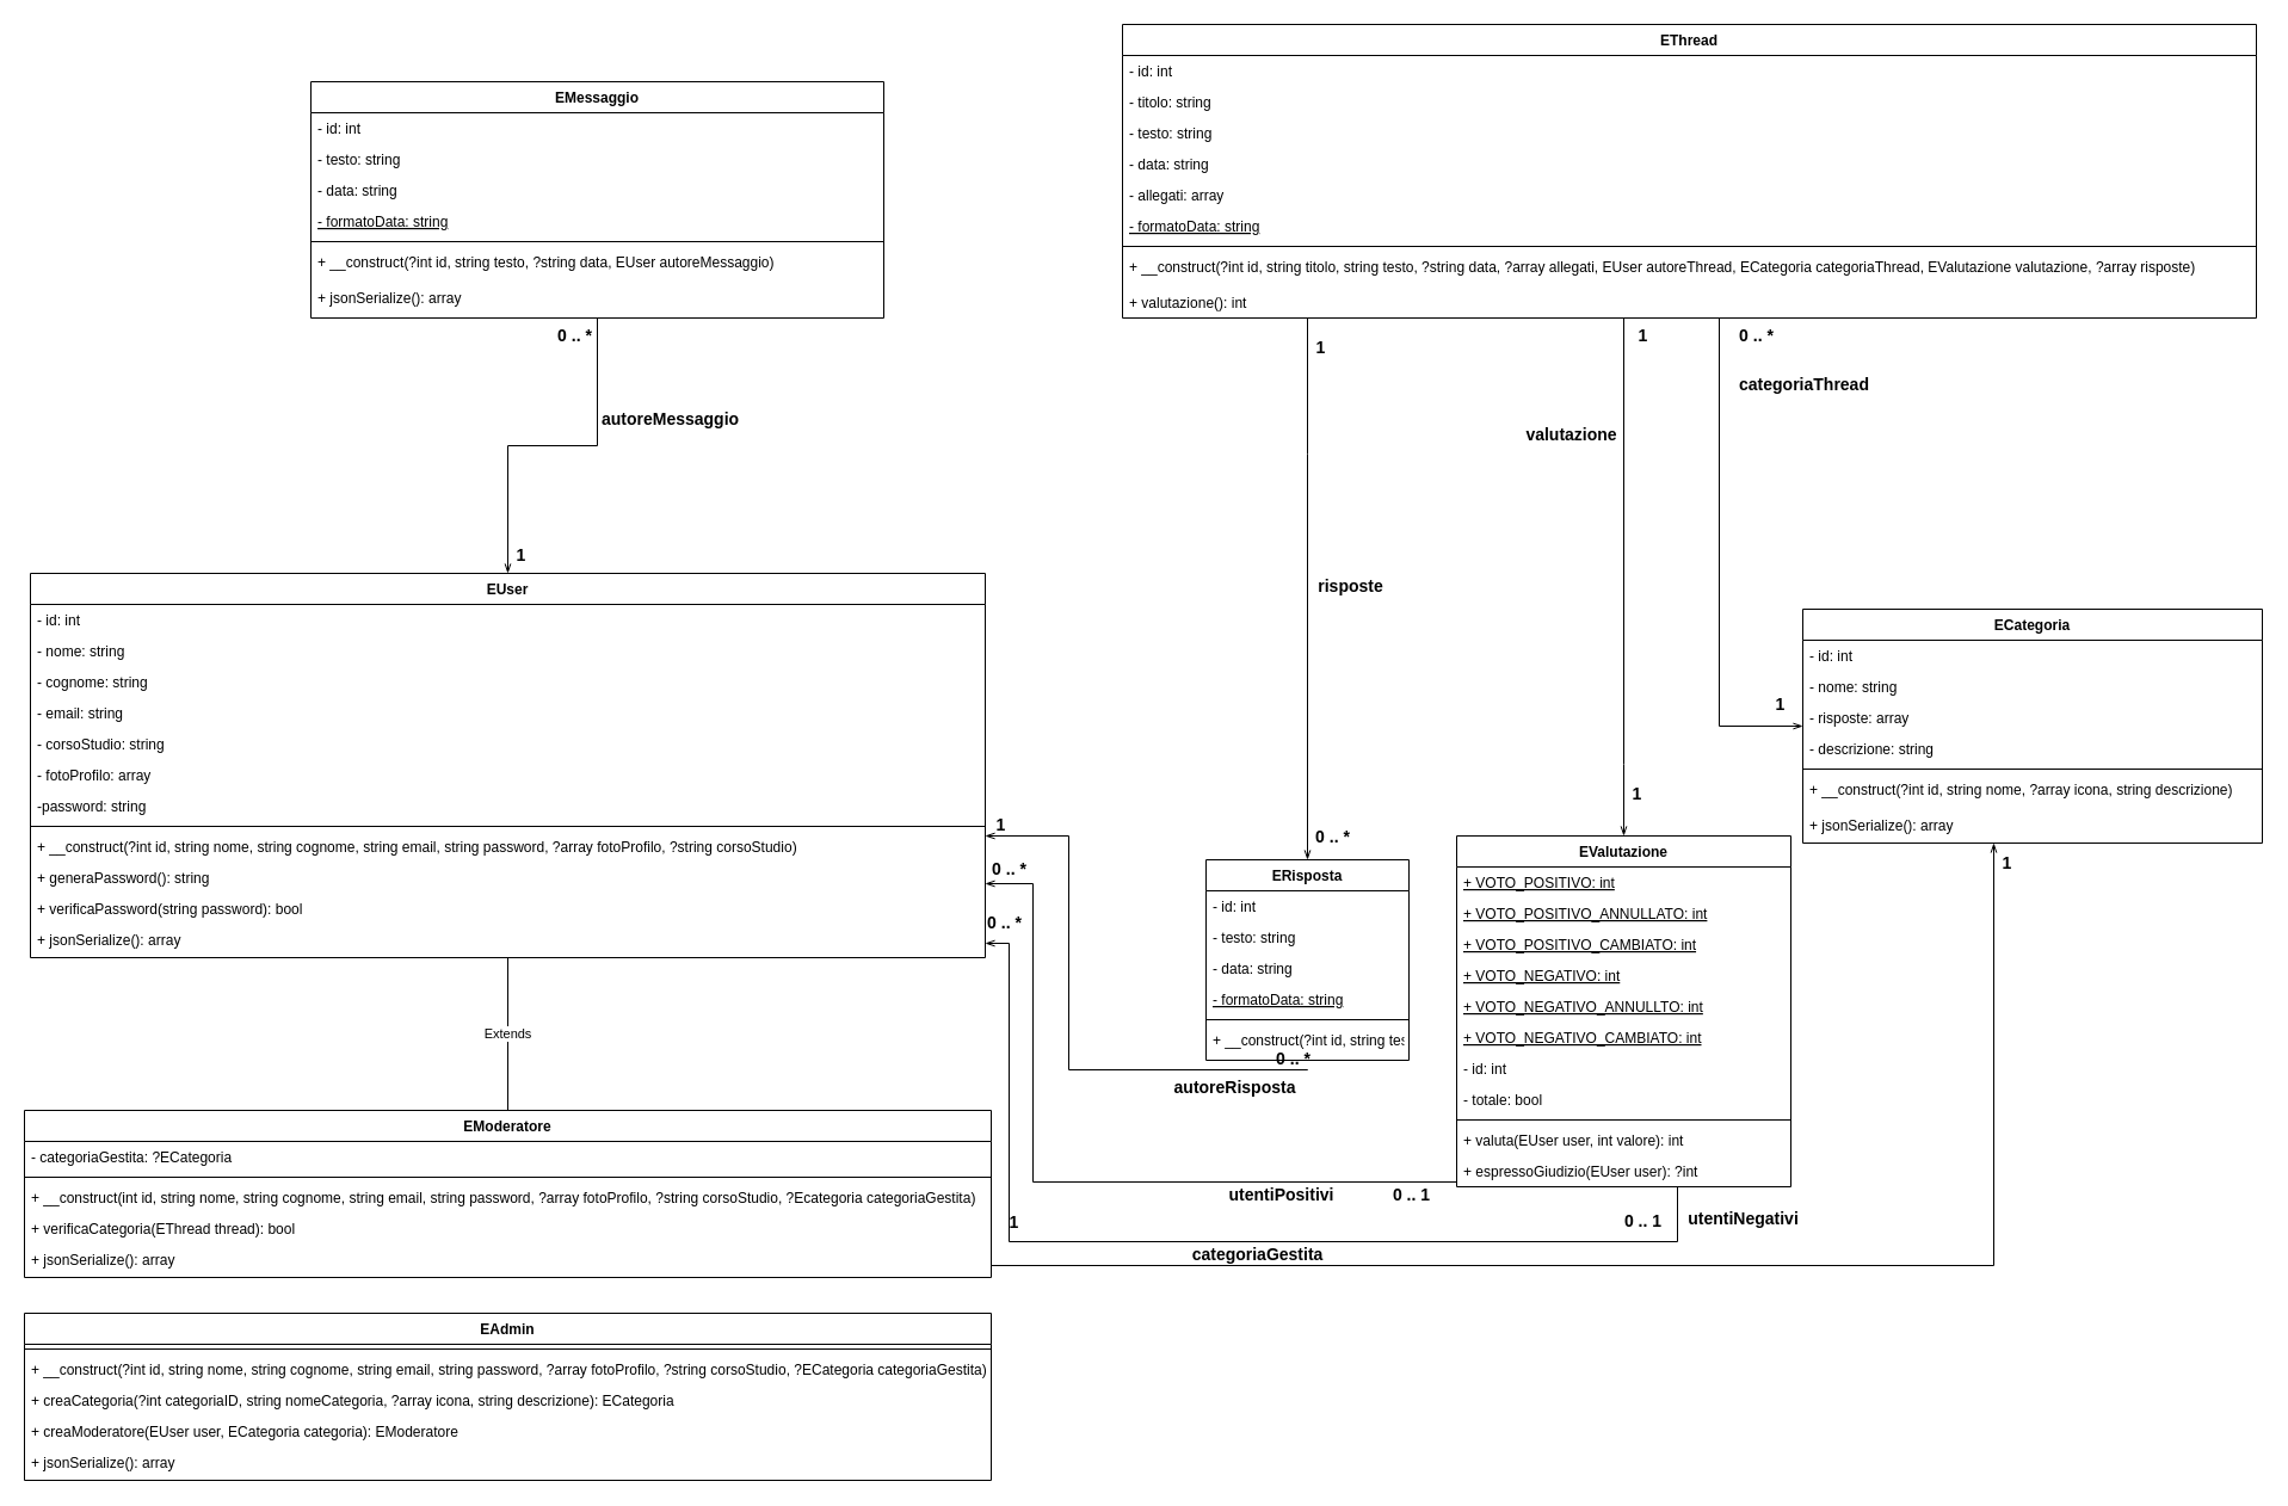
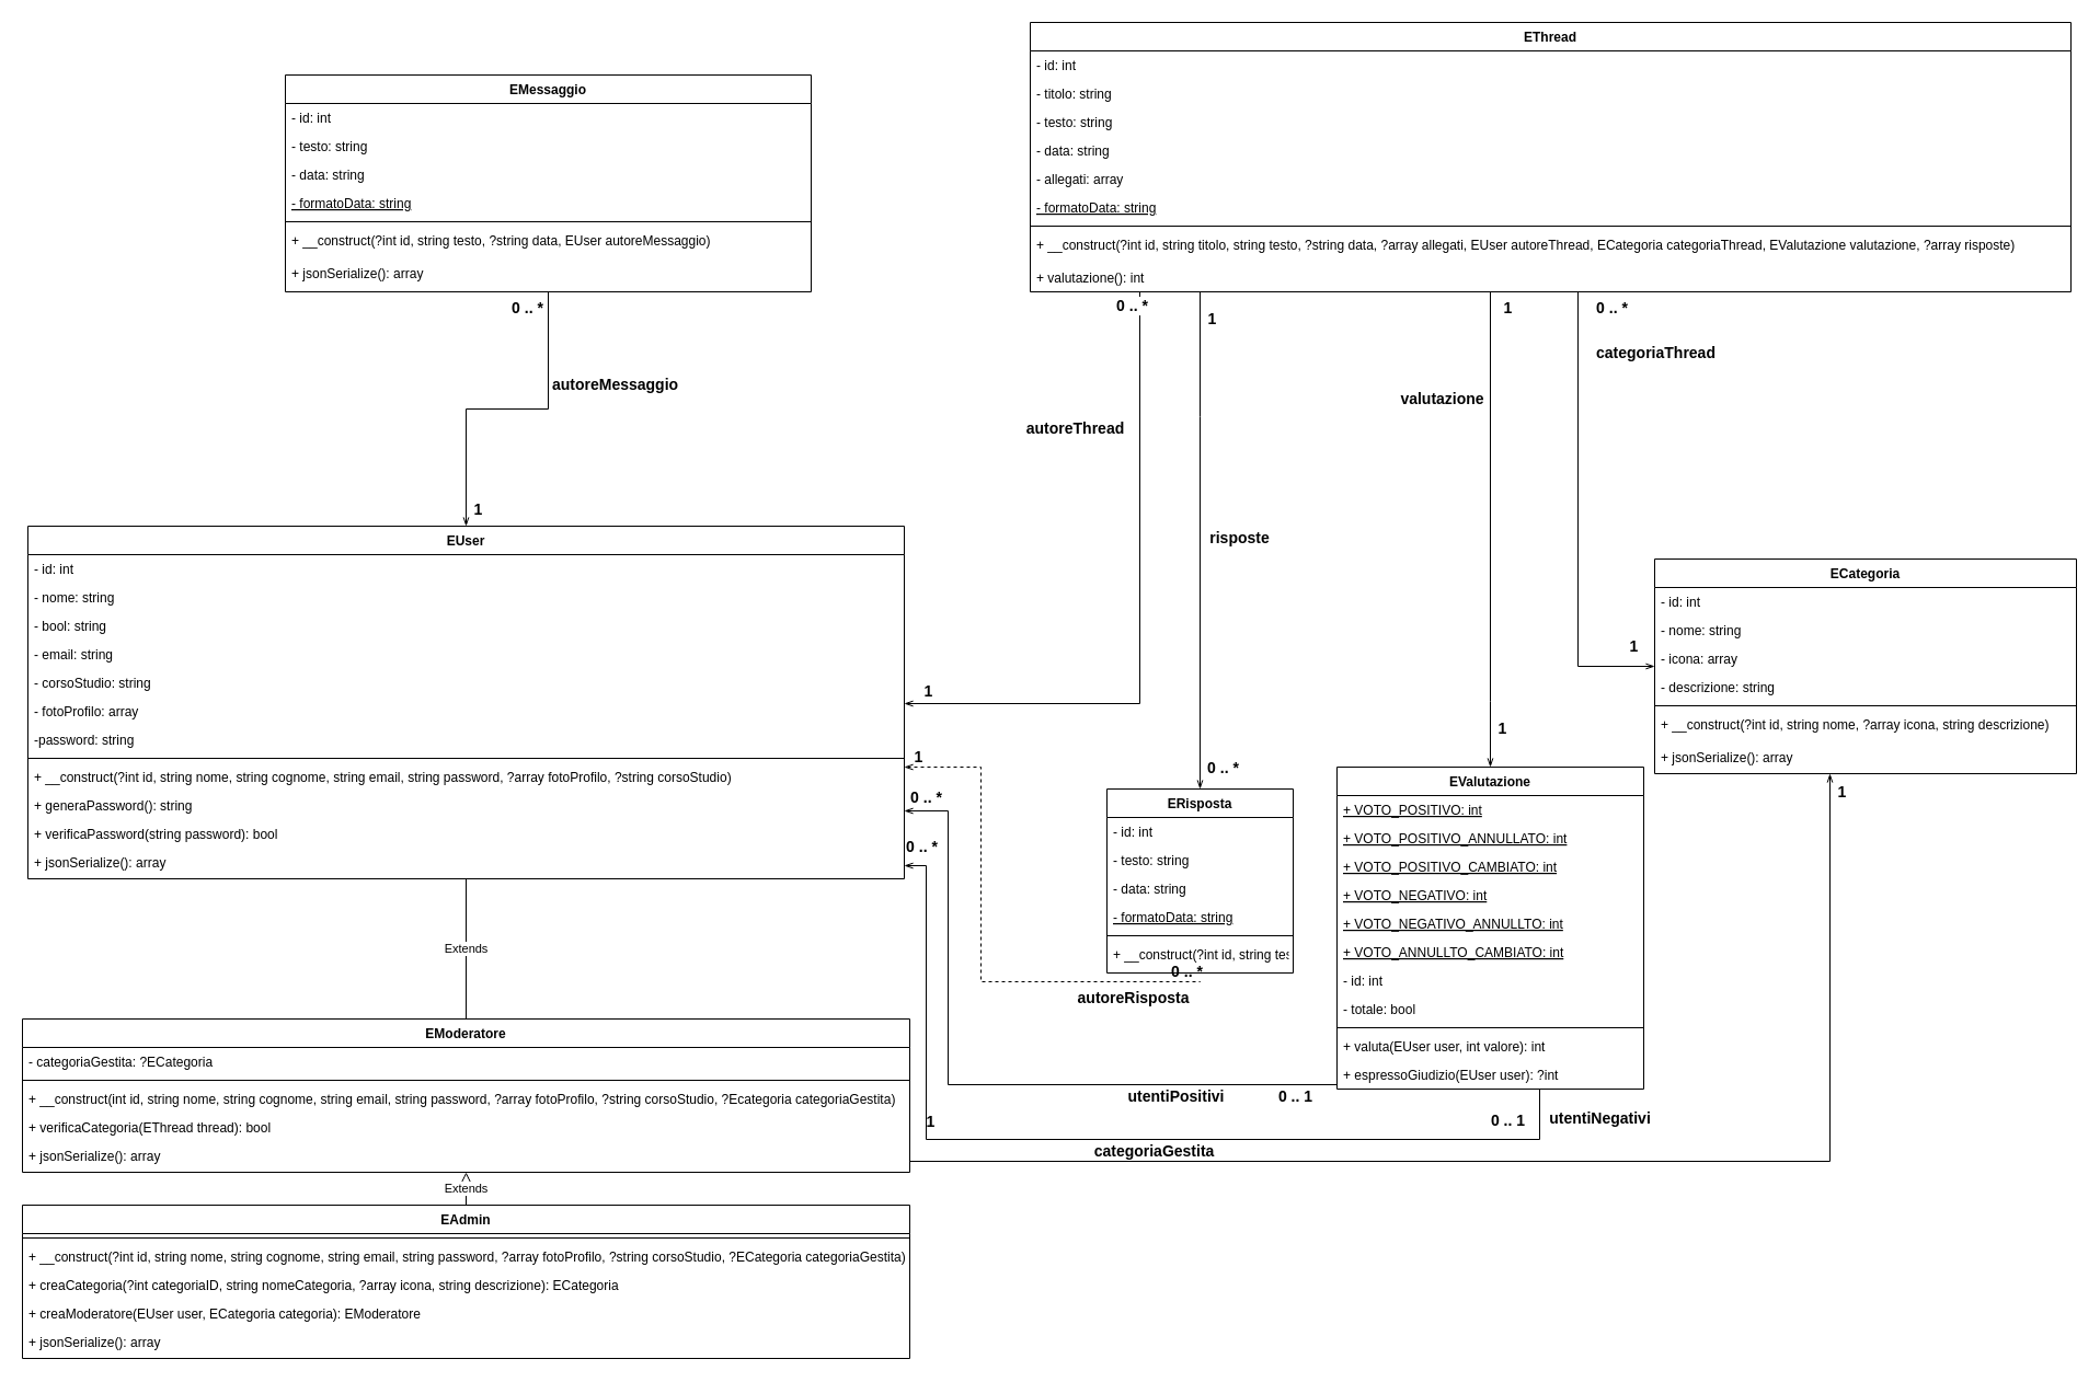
+ <mxCell id="27" style="edgeStyle=orthogonalEdgeStyle;rounded=0;orthogonalLoop=1;jettySize=auto;html=1;startArrow=none;startFill=0;endArrow=openThin;endFill=0;" parent="1" source="43" target="2" edge="1"><mxGeometry relative="1" as="geometry"><Array as="points"><mxPoint x="1040" y="642" /></Array></mxGeometry></mxCell>
+ <mxCell id="28" value="&lt;b&gt;&lt;font style=&quot;font-size: 14px&quot;&gt;0 .. *&lt;/font&gt;&lt;/b&gt;" style="edgeLabel;html=1;align=center;verticalAlign=middle;resizable=0;points=[];" parent="27" vertex="1" connectable="0"><mxGeometry x="-0.914" relative="1" as="geometry"><mxPoint x="-8" y="-13" as="offset" /></mxGeometry></mxCell>
+ <mxCell id="29" value="&lt;b&gt;&lt;font style=&quot;font-size: 14px&quot;&gt;1&lt;/font&gt;&lt;/b&gt;" style="edgeLabel;html=1;align=center;verticalAlign=middle;resizable=0;points=[];" parent="27" vertex="1" connectable="0"><mxGeometry x="0.929" y="-1" relative="1" as="geometry"><mxPoint y="-11" as="offset" /></mxGeometry></mxCell>
+ <mxCell id="30" value="&lt;font style=&quot;font-size: 14px&quot;&gt;&lt;b&gt;autoreThread&lt;/b&gt;&lt;/font&gt;" style="edgeLabel;html=1;align=center;verticalAlign=middle;resizable=0;points=[];" parent="27" vertex="1" connectable="0"><mxGeometry x="-0.35" y="1" relative="1" as="geometry"><mxPoint x="-61" y="-68" as="offset" /></mxGeometry></mxCell>
- <mxCell id="5" value="- cognome: string" style="text;align=left;verticalAlign=top;spacingLeft=4;spacingRight=4;overflow=hidden;rotatable=0;points=[[0,0.5],[1,0.5]];portConstraint=eastwest;" parent="2" vertex="1"><mxGeometry y="78" width="800" height="26" as="geometry" /></mxCell>
+ <mxCell id="5" value="- bool: string" style="text;align=left;verticalAlign=top;spacingLeft=4;spacingRight=4;overflow=hidden;rotatable=0;points=[[0,0.5],[1,0.5]];portConstraint=eastwest;" parent="2" vertex="1"><mxGeometry y="78" width="800" height="26" as="geometry" /></mxCell>
- <mxCell id="56" value="- risposte: array" style="text;align=left;verticalAlign=top;spacingLeft=4;spacingRight=4;overflow=hidden;rotatable=0;points=[[0,0.5],[1,0.5]];portConstraint=eastwest;" parent="53" vertex="1"><mxGeometry y="78" width="385" height="26" as="geometry" /></mxCell>
+ <mxCell id="56" value="- icona: array" style="text;align=left;verticalAlign=top;spacingLeft=4;spacingRight=4;overflow=hidden;rotatable=0;points=[[0,0.5],[1,0.5]];portConstraint=eastwest;" parent="53" vertex="1"><mxGeometry y="78" width="385" height="26" as="geometry" /></mxCell>
- <mxCell id="74" style="edgeStyle=orthogonalEdgeStyle;rounded=0;orthogonalLoop=1;jettySize=auto;html=1;startArrow=none;startFill=0;endArrow=openThin;endFill=0;" parent="1" source="78" target="2" edge="1"><mxGeometry relative="1" as="geometry"><Array as="points"><mxPoint x="895" y="896" /><mxPoint x="895" y="700" /></Array></mxGeometry></mxCell>
+ <mxCell id="74" style="edgeStyle=orthogonalEdgeStyle;rounded=0;orthogonalLoop=1;jettySize=auto;html=1;startArrow=none;startFill=0;endArrow=openThin;endFill=0;dashed=1;" parent="1" source="78" target="2" edge="1"><mxGeometry relative="1" as="geometry"><Array as="points"><mxPoint x="895" y="896" /><mxPoint x="895" y="700" /></Array></mxGeometry></mxCell>
- <mxCell id="68" value="+ VOTO_NEGATIVO_CAMBIATO: int" style="text;align=left;verticalAlign=top;spacingLeft=4;spacingRight=4;overflow=hidden;rotatable=0;points=[[0,0.5],[1,0.5]];portConstraint=eastwest;fillColor=none;fontStyle=4;strokeColor=none;" parent="62" vertex="1"><mxGeometry y="156" width="280" height="26" as="geometry" /></mxCell>
+ <mxCell id="68" value="+ VOTO_ANNULLTO_CAMBIATO: int" style="text;align=left;verticalAlign=top;spacingLeft=4;spacingRight=4;overflow=hidden;rotatable=0;points=[[0,0.5],[1,0.5]];portConstraint=eastwest;fillColor=none;fontStyle=4;strokeColor=none;" parent="62" vertex="1"><mxGeometry y="156" width="280" height="26" as="geometry" /></mxCell>
+ <mxCell id="102" value="Extends" style="endArrow=block;endSize=16;endFill=0;html=1;" parent="1" source="95" target="89" edge="1"><mxGeometry width="160" relative="1" as="geometry"><mxPoint x="595" y="1010" as="sourcePoint" /><mxPoint x="755" y="1010" as="targetPoint" /></mxGeometry></mxCell>
